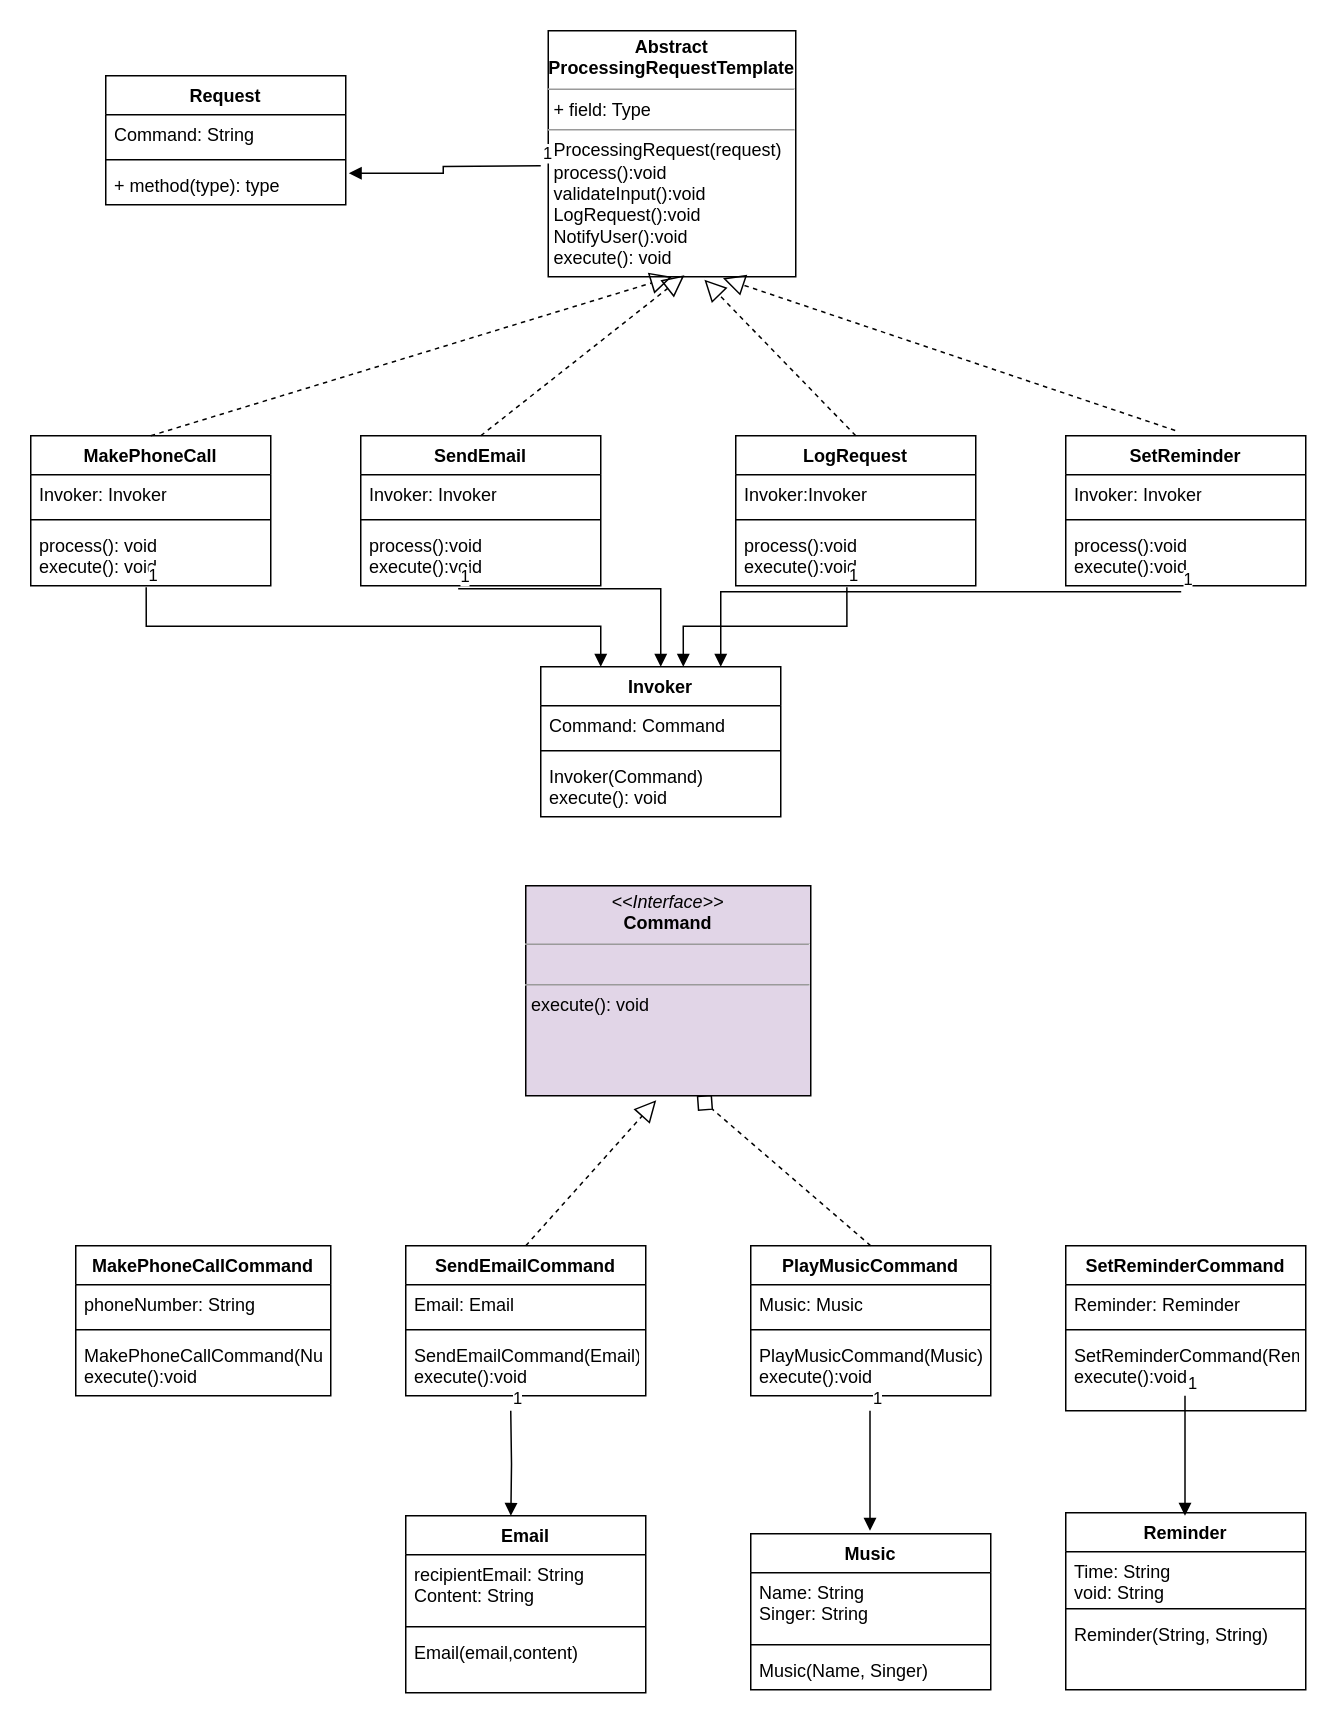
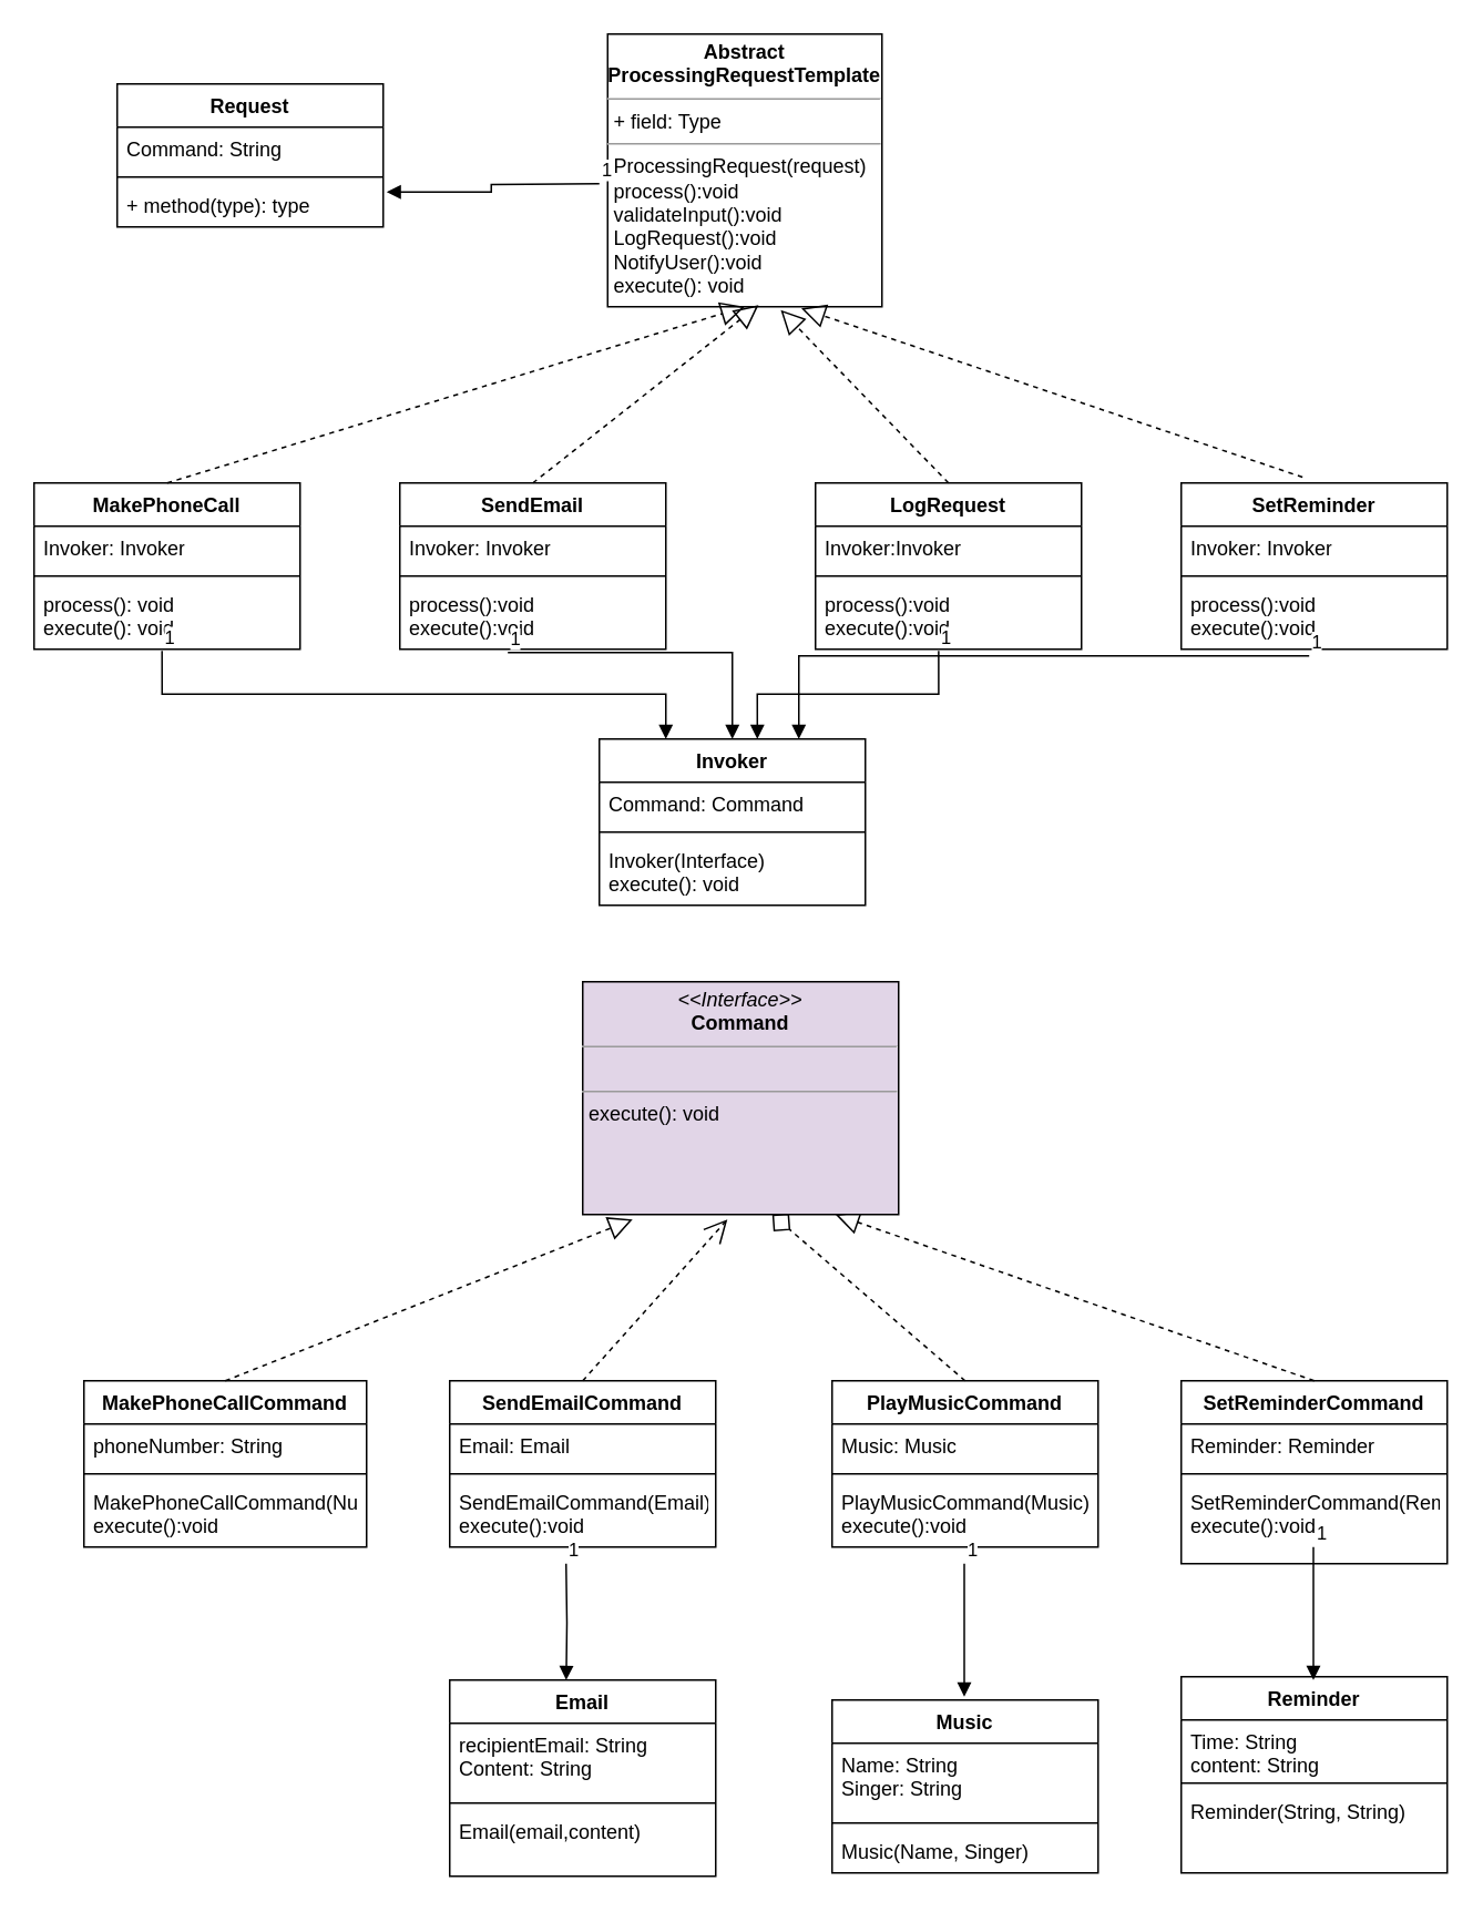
- <mxCell id="49" value="Invoker(Command)&lt;br&gt;execute(): void" style="text;strokeColor=none;fillColor=none;align=left;verticalAlign=top;spacingLeft=4;spacingRight=4;overflow=hidden;rotatable=0;points=[[0,0.5],[1,0.5]];portConstraint=eastwest;whiteSpace=wrap;html=1;" vertex="1" parent="46"><mxGeometry y="60" width="160" height="40" as="geometry" /></mxCell>
+ <mxCell id="49" value="Invoker(Interface)&lt;br&gt;execute(): void" style="text;strokeColor=none;fillColor=none;align=left;verticalAlign=top;spacingLeft=4;spacingRight=4;overflow=hidden;rotatable=0;points=[[0,0.5],[1,0.5]];portConstraint=eastwest;whiteSpace=wrap;html=1;" vertex="1" parent="46"><mxGeometry y="60" width="160" height="40" as="geometry" /></mxCell>
- <mxCell id="20" value="" style="endArrow=block;dashed=1;endFill=0;endSize=12;html=1;rounded=0;exitX=0.5;exitY=0;exitDx=0;exitDy=0;entryX=0.458;entryY=1.021;entryDx=0;entryDy=0;entryPerimeter=0;" edge="1" parent="1" source="6" target="45"><mxGeometry width="160" relative="1" as="geometry"><mxPoint x="50" y="1020" as="sourcePoint" /><mxPoint x="480" y="530" as="targetPoint" /></mxGeometry></mxCell>
+ <mxCell id="20" value="" style="endArrow=open;dashed=1;endFill=0;endSize=12;html=1;rounded=0;exitX=0.5;exitY=0;exitDx=0;exitDy=0;entryX=0.458;entryY=1.021;entryDx=0;entryDy=0;entryPerimeter=0;" edge="1" parent="1" source="6" target="45"><mxGeometry width="160" relative="1" as="geometry"><mxPoint x="50" y="1020" as="sourcePoint" /><mxPoint x="480" y="530" as="targetPoint" /></mxGeometry></mxCell>
+ <mxCell id="21" value="" style="endArrow=block;dashed=1;endFill=0;endSize=12;html=1;rounded=0;exitX=0.5;exitY=0;exitDx=0;exitDy=0;entryX=0.8;entryY=1;entryDx=0;entryDy=0;entryPerimeter=0;" edge="1" parent="1" source="14" target="45"><mxGeometry width="160" relative="1" as="geometry"><mxPoint x="660" y="760" as="sourcePoint" /><mxPoint x="660" y="510" as="targetPoint" /></mxGeometry></mxCell>
+ <mxCell id="18" value="" style="endArrow=block;dashed=1;endFill=0;endSize=12;html=1;rounded=0;exitX=0.5;exitY=0;exitDx=0;exitDy=0;entryX=0.158;entryY=1.021;entryDx=0;entryDy=0;entryPerimeter=0;" edge="1" parent="1" source="2" target="45"><mxGeometry width="160" relative="1" as="geometry"><mxPoint x="110" y="790" as="sourcePoint" /><mxPoint x="310" y="700" as="targetPoint" /></mxGeometry></mxCell>
- <mxCell id="36" value="Time: String&lt;br&gt;void: String" style="text;strokeColor=none;fillColor=none;align=left;verticalAlign=top;spacingLeft=4;spacingRight=4;overflow=hidden;rotatable=0;points=[[0,0.5],[1,0.5]];portConstraint=eastwest;whiteSpace=wrap;html=1;" vertex="1" parent="35"><mxGeometry y="26" width="160" height="34" as="geometry" /></mxCell>
+ <mxCell id="36" value="Time: String&lt;br&gt;content: String" style="text;strokeColor=none;fillColor=none;align=left;verticalAlign=top;spacingLeft=4;spacingRight=4;overflow=hidden;rotatable=0;points=[[0,0.5],[1,0.5]];portConstraint=eastwest;whiteSpace=wrap;html=1;" vertex="1" parent="35"><mxGeometry y="26" width="160" height="34" as="geometry" /></mxCell>
